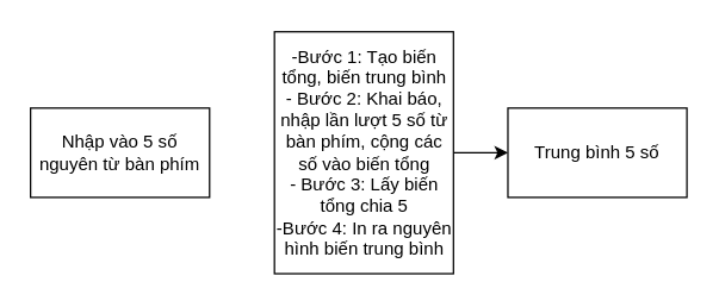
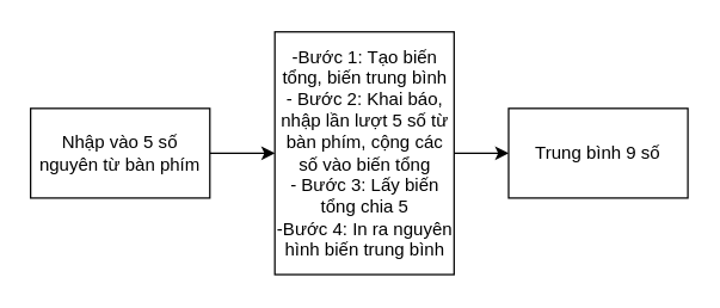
+ <mxCell id="2" style="edgeStyle=orthogonalEdgeStyle;rounded=0;orthogonalLoop=1;jettySize=auto;html=1;exitX=1;exitY=0.5;exitDx=0;exitDy=0;entryX=0;entryY=0.5;entryDx=0;entryDy=0;" edge="1" parent="1" source="3" target="5"><mxGeometry relative="1" as="geometry" /></mxCell>
- <mxCell id="6" value="Trung bình 5 số" style="rounded=0;whiteSpace=wrap;html=1;" vertex="1" parent="1"><mxGeometry x="340" y="72" width="120" height="60" as="geometry" /></mxCell>
+ <mxCell id="6" value="Trung bình 9 số" style="rounded=0;whiteSpace=wrap;html=1;" vertex="1" parent="1"><mxGeometry x="340" y="72" width="120" height="60" as="geometry" /></mxCell>
